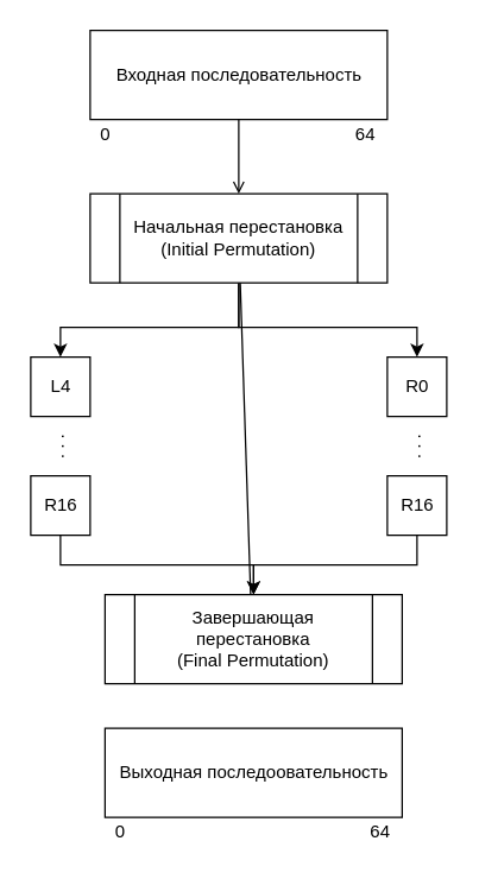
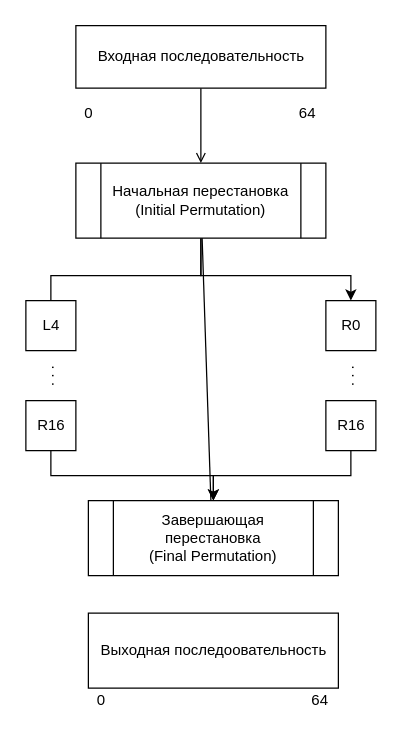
- <mxCell id="6" value="Входная последовательность" style="html=1;dashed=0;whitespace=wrap;" parent="1" vertex="1"><mxGeometry x="60" y="20" width="200" height="60" as="geometry" /></mxCell>
+ <mxCell id="6" value="Входная последовательность" style="html=1;dashed=0;whitespace=wrap;" parent="1" vertex="1"><mxGeometry x="60" y="20" width="200" height="50" as="geometry" /></mxCell>
- <mxCell id="3" style="edgeStyle=none;rounded=0;html=1;entryX=0.5;entryY=0;entryDx=0;entryDy=0;" edge="1" parent="1" source="4" target="9"><mxGeometry relative="1" as="geometry"><Array as="points"><mxPoint x="160" y="220" /><mxPoint x="40" y="220" /></Array></mxGeometry></mxCell>
+ <mxCell id="3" style="edgeStyle=none;rounded=0;html=1;entryX=0.5;entryY=0;entryDx=0;entryDy=0;endArrow=none;" edge="1" parent="1" source="4" target="9"><mxGeometry relative="1" as="geometry"><Array as="points"><mxPoint x="160" y="220" /><mxPoint x="40" y="220" /></Array></mxGeometry></mxCell>
